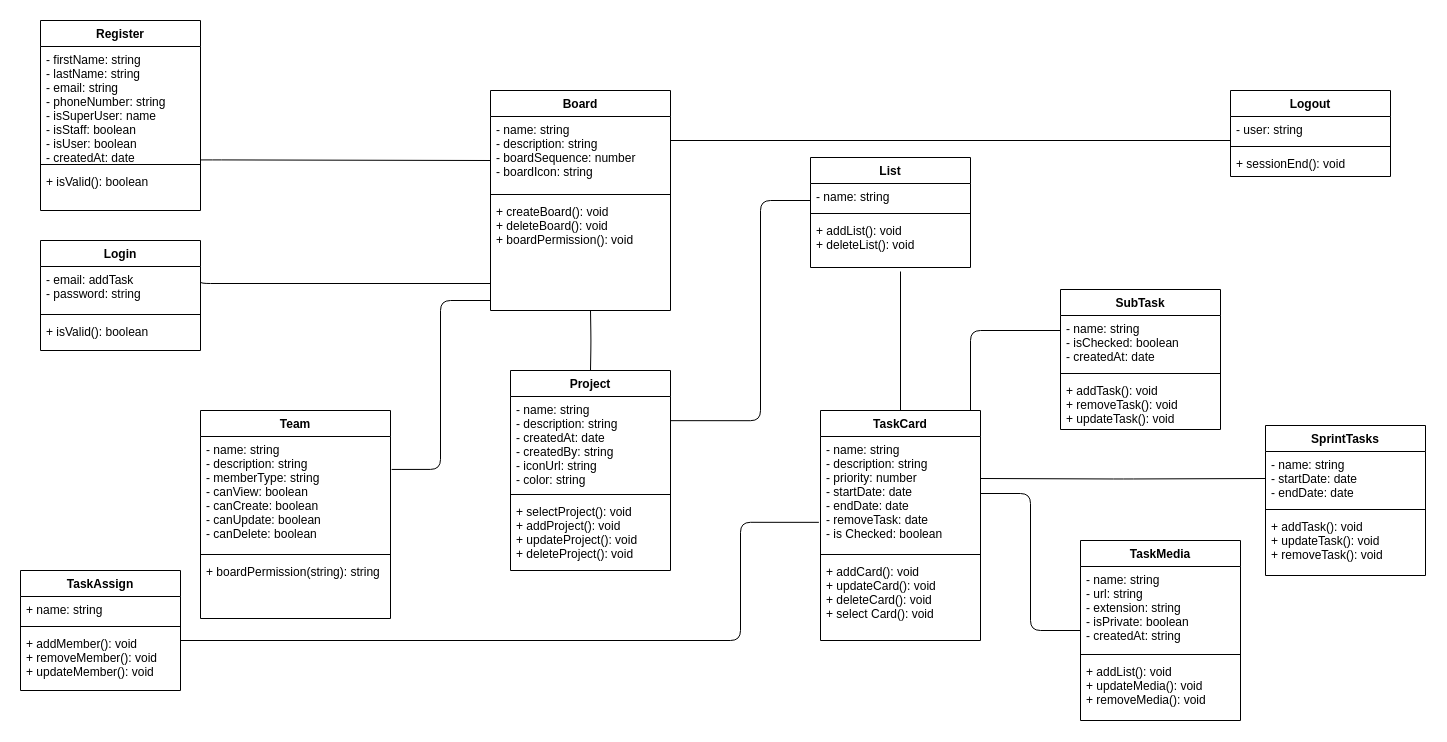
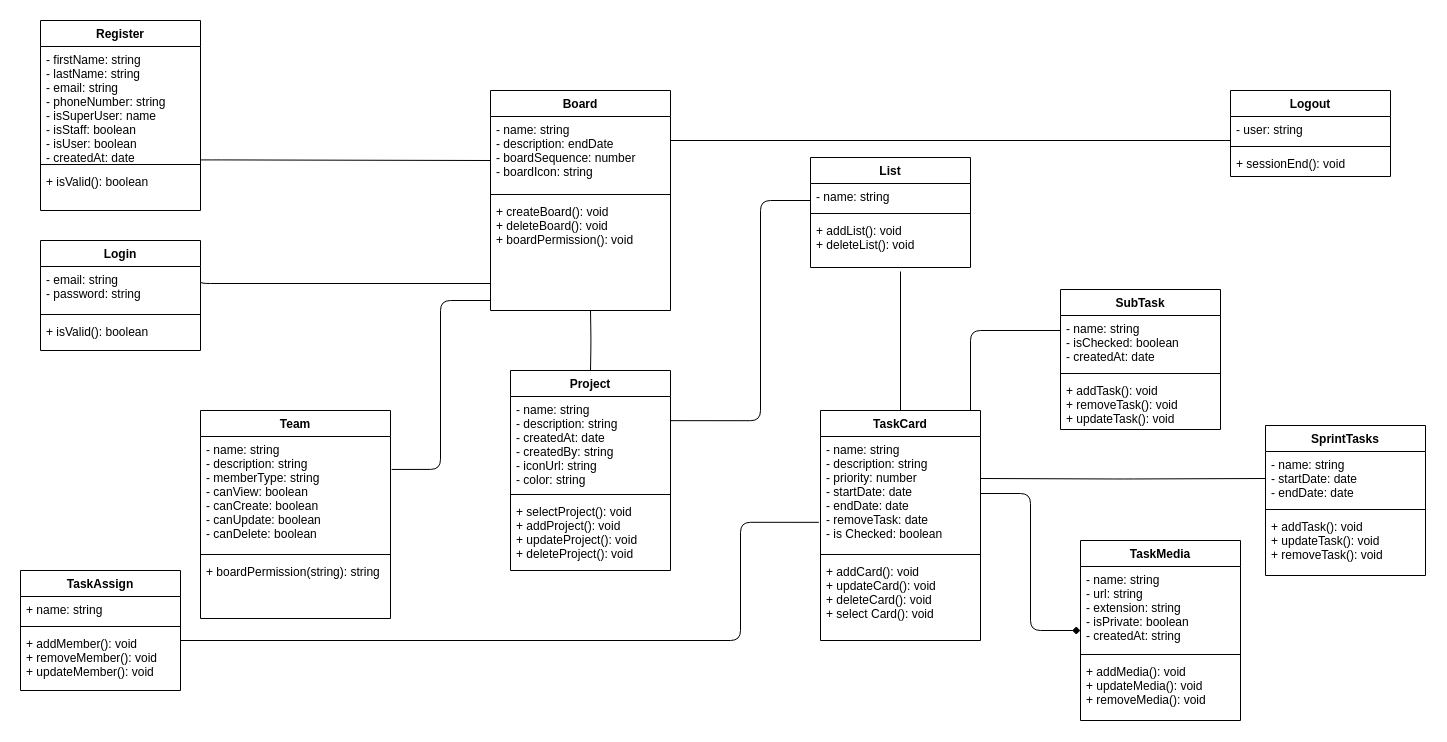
- <mxCell id="15" value="- name: string&#10;- description: string&#10;- boardSequence: number&#10;- boardIcon: string&#10;" style="text;strokeColor=none;fillColor=none;align=left;verticalAlign=top;spacingLeft=4;spacingRight=4;overflow=hidden;rotatable=0;points=[[0,0.5],[1,0.5]];portConstraint=eastwest;" parent="14" vertex="1"><mxGeometry y="26" width="180" height="74" as="geometry" /></mxCell>
+ <mxCell id="15" value="- name: string&#10;- description: endDate&#10;- boardSequence: number&#10;- boardIcon: string&#10;" style="text;strokeColor=none;fillColor=none;align=left;verticalAlign=top;spacingLeft=4;spacingRight=4;overflow=hidden;rotatable=0;points=[[0,0.5],[1,0.5]];portConstraint=eastwest;" parent="14" vertex="1"><mxGeometry y="26" width="180" height="74" as="geometry" /></mxCell>
- <mxCell id="7" value="- email: addTask&#10;- password: string&#10;" style="text;strokeColor=none;fillColor=none;align=left;verticalAlign=top;spacingLeft=4;spacingRight=4;overflow=hidden;rotatable=0;points=[[0,0.5],[1,0.5]];portConstraint=eastwest;" parent="6" vertex="1"><mxGeometry y="26" width="160" height="44" as="geometry" /></mxCell>
+ <mxCell id="7" value="- email: string&#10;- password: string&#10;" style="text;strokeColor=none;fillColor=none;align=left;verticalAlign=top;spacingLeft=4;spacingRight=4;overflow=hidden;rotatable=0;points=[[0,0.5],[1,0.5]];portConstraint=eastwest;" parent="6" vertex="1"><mxGeometry y="26" width="160" height="44" as="geometry" /></mxCell>
- <mxCell id="63" value="" style="endArrow=none;html=1;edgeStyle=orthogonalEdgeStyle;entryX=0;entryY=0.762;entryDx=0;entryDy=0;entryPerimeter=0;" parent="1" source="40" target="60" edge="1"><mxGeometry relative="1" as="geometry"><mxPoint x="830" y="580" as="sourcePoint" /><mxPoint x="990" y="580" as="targetPoint" /></mxGeometry></mxCell>
+ <mxCell id="63" value="" style="endArrow=diamond;html=1;edgeStyle=orthogonalEdgeStyle;entryX=0;entryY=0.762;entryDx=0;entryDy=0;entryPerimeter=0;" parent="1" source="40" target="60" edge="1"><mxGeometry relative="1" as="geometry"><mxPoint x="830" y="580" as="sourcePoint" /><mxPoint x="990" y="580" as="targetPoint" /></mxGeometry></mxCell>
- <mxCell id="62" value="+ addList(): void&#10;+ updateMedia(): void&#10;+ removeMedia(): void" style="text;strokeColor=none;fillColor=none;align=left;verticalAlign=top;spacingLeft=4;spacingRight=4;overflow=hidden;rotatable=0;points=[[0,0.5],[1,0.5]];portConstraint=eastwest;" parent="59" vertex="1"><mxGeometry y="118" width="160" height="62" as="geometry" /></mxCell>
+ <mxCell id="62" value="+ addMedia(): void&#10;+ updateMedia(): void&#10;+ removeMedia(): void" style="text;strokeColor=none;fillColor=none;align=left;verticalAlign=top;spacingLeft=4;spacingRight=4;overflow=hidden;rotatable=0;points=[[0,0.5],[1,0.5]];portConstraint=eastwest;" parent="59" vertex="1"><mxGeometry y="118" width="160" height="62" as="geometry" /></mxCell>
